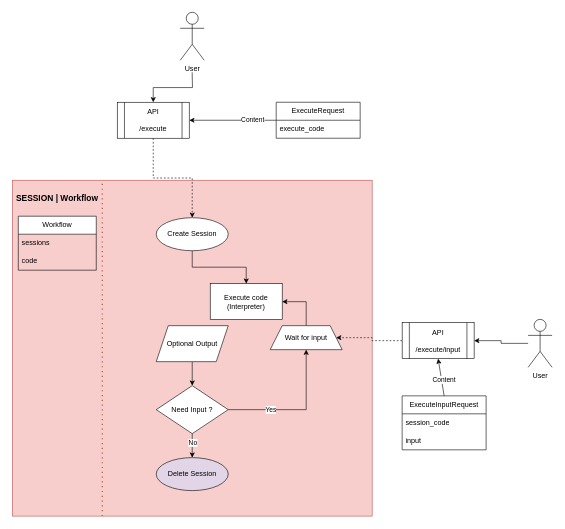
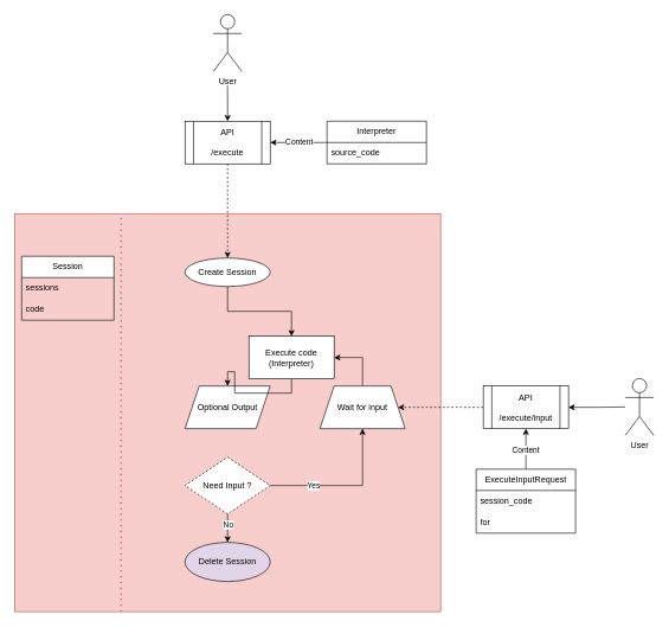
- <mxCell id="30" value="ExecuteRequest" style="swimlane;fontStyle=0;childLayout=stackLayout;horizontal=1;startSize=30;horizontalStack=0;resizeParent=1;resizeParentMax=0;resizeLast=0;collapsible=1;marginBottom=0;whiteSpace=wrap;html=1;" parent="1" vertex="1"><mxGeometry x="460" y="170" width="140" height="60" as="geometry" /></mxCell>
+ <mxCell id="30" value="Interpreter" style="swimlane;fontStyle=0;childLayout=stackLayout;horizontal=1;startSize=30;horizontalStack=0;resizeParent=1;resizeParentMax=0;resizeLast=0;collapsible=1;marginBottom=0;whiteSpace=wrap;html=1;" parent="1" vertex="1"><mxGeometry x="460" y="170" width="140" height="60" as="geometry" /></mxCell>
- <mxCell id="29" value="API&lt;div&gt;&lt;br&gt;&lt;/div&gt;&lt;div&gt;/execute&lt;/div&gt;" style="shape=process;whiteSpace=wrap;html=1;backgroundOutline=1;" parent="1" vertex="1"><mxGeometry x="195" y="170" width="120" height="60" as="geometry" /></mxCell>
+ <mxCell id="29" value="API&lt;div&gt;&lt;br&gt;&lt;/div&gt;&lt;div&gt;/execute&lt;/div&gt;" style="shape=process;whiteSpace=wrap;html=1;backgroundOutline=1;" parent="1" vertex="1"><mxGeometry x="260" y="170" width="120" height="60" as="geometry" /></mxCell>
- <mxCell id="31" value="execute_code" style="text;strokeColor=none;fillColor=none;align=left;verticalAlign=middle;spacingLeft=4;spacingRight=4;overflow=hidden;points=[[0,0.5],[1,0.5]];portConstraint=eastwest;rotatable=0;whiteSpace=wrap;html=1;" parent="30" vertex="1"><mxGeometry y="30" width="140" height="30" as="geometry" /></mxCell>
+ <mxCell id="31" value="source_code" style="text;strokeColor=none;fillColor=none;align=left;verticalAlign=middle;spacingLeft=4;spacingRight=4;overflow=hidden;points=[[0,0.5],[1,0.5]];portConstraint=eastwest;rotatable=0;whiteSpace=wrap;html=1;" parent="30" vertex="1"><mxGeometry y="30" width="140" height="30" as="geometry" /></mxCell>
- <mxCell id="3" value="&lt;h3&gt;SESSION | Workflow&lt;/h3&gt;" style="text;html=1;align=center;verticalAlign=middle;whiteSpace=wrap;rounded=0;" parent="1" vertex="1"><mxGeometry x="25" y="315" width="140" height="30" as="geometry" /></mxCell>
- <mxCell id="18" value="Workflow" style="swimlane;fontStyle=0;childLayout=stackLayout;horizontal=1;startSize=30;horizontalStack=0;resizeParent=1;resizeParentMax=0;resizeLast=0;collapsible=1;marginBottom=0;whiteSpace=wrap;html=1;" parent="1" vertex="1"><mxGeometry x="30" y="360" width="130" height="90" as="geometry" /></mxCell>
+ <mxCell id="18" value="Session" style="swimlane;fontStyle=0;childLayout=stackLayout;horizontal=1;startSize=30;horizontalStack=0;resizeParent=1;resizeParentMax=0;resizeLast=0;collapsible=1;marginBottom=0;whiteSpace=wrap;html=1;" parent="1" vertex="1"><mxGeometry x="30" y="360" width="130" height="90" as="geometry" /></mxCell>
- <mxCell id="7" value="Create Session" style="ellipse;whiteSpace=wrap;html=1;" parent="1" vertex="1"><mxGeometry x="260" y="362.5" width="120" height="55" as="geometry" /></mxCell>
+ <mxCell id="7" value="Create Session" style="ellipse;whiteSpace=wrap;html=1;" parent="1" vertex="1"><mxGeometry x="260" y="362.5" width="120" height="40" as="geometry" /></mxCell>
+ <mxCell id="8" style="edgeStyle=orthogonalEdgeStyle;rounded=0;orthogonalLoop=1;jettySize=auto;html=1;exitX=0.5;exitY=1;exitDx=0;exitDy=0;entryX=0.5;entryY=0;entryDx=0;entryDy=0;" parent="1" source="9" target="5" edge="1"><mxGeometry relative="1" as="geometry" /></mxCell>
- <mxCell id="17" value="Wait for input" style="shape=trapezoid;perimeter=trapezoidPerimeter;whiteSpace=wrap;html=1;fixedSize=1;" parent="1" vertex="1"><mxGeometry x="450" y="542.5" width="120" height="40" as="geometry" /></mxCell>
+ <mxCell id="17" value="Wait for input" style="shape=trapezoid;perimeter=trapezoidPerimeter;whiteSpace=wrap;html=1;fixedSize=1;" parent="1" vertex="1"><mxGeometry x="450" y="542.5" width="120" height="60" as="geometry" /></mxCell>
- <mxCell id="24" value="API&lt;div&gt;&lt;br&gt;&lt;/div&gt;&lt;div&gt;/execute/input&lt;/div&gt;" style="shape=process;whiteSpace=wrap;html=1;backgroundOutline=1;" parent="1" vertex="1"><mxGeometry x="670" y="537.5" width="120" height="60" as="geometry" /></mxCell>
+ <mxCell id="24" value="API&lt;div&gt;&lt;br&gt;&lt;/div&gt;&lt;div&gt;/execute/input&lt;/div&gt;" style="shape=process;whiteSpace=wrap;html=1;backgroundOutline=1;" parent="1" vertex="1"><mxGeometry x="680" y="542.5" width="120" height="60" as="geometry" /></mxCell>
- <mxCell id="4" style="edgeStyle=orthogonalEdgeStyle;rounded=0;orthogonalLoop=1;jettySize=auto;html=1;exitX=0.5;exitY=1;exitDx=0;exitDy=0;entryX=0.5;entryY=0;entryDx=0;entryDy=0;" parent="1" source="5" target="10" edge="1"><mxGeometry relative="1" as="geometry" /></mxCell>
- <mxCell id="10" value="Need Input ?" style="rhombus;whiteSpace=wrap;html=1;" parent="1" vertex="1"><mxGeometry x="260" y="642.5" width="120" height="80" as="geometry" /></mxCell>
+ <mxCell id="10" value="Need Input ?" style="rhombus;whiteSpace=wrap;html=1;dashed=1;" parent="1" vertex="1"><mxGeometry x="260" y="642.5" width="120" height="80" as="geometry" /></mxCell>
- <mxCell id="36" value="input" style="text;strokeColor=none;fillColor=none;align=left;verticalAlign=middle;spacingLeft=4;spacingRight=4;overflow=hidden;points=[[0,0.5],[1,0.5]];portConstraint=eastwest;rotatable=0;whiteSpace=wrap;html=1;" parent="34" vertex="1"><mxGeometry y="60" width="140" height="30" as="geometry" /></mxCell>
+ <mxCell id="36" value="for" style="text;strokeColor=none;fillColor=none;align=left;verticalAlign=middle;spacingLeft=4;spacingRight=4;overflow=hidden;points=[[0,0.5],[1,0.5]];portConstraint=eastwest;rotatable=0;whiteSpace=wrap;html=1;" parent="34" vertex="1"><mxGeometry y="60" width="140" height="30" as="geometry" /></mxCell>
